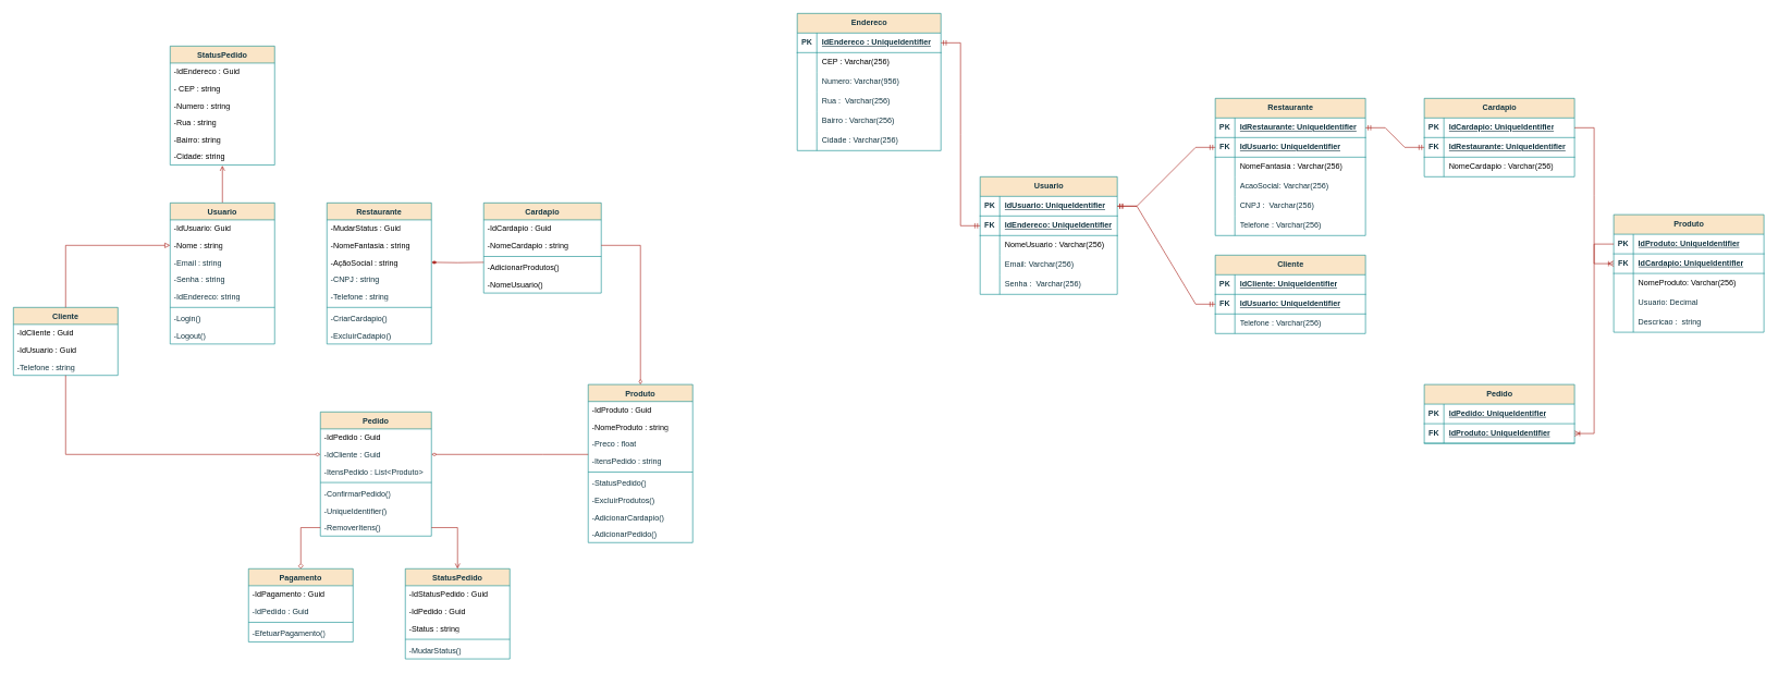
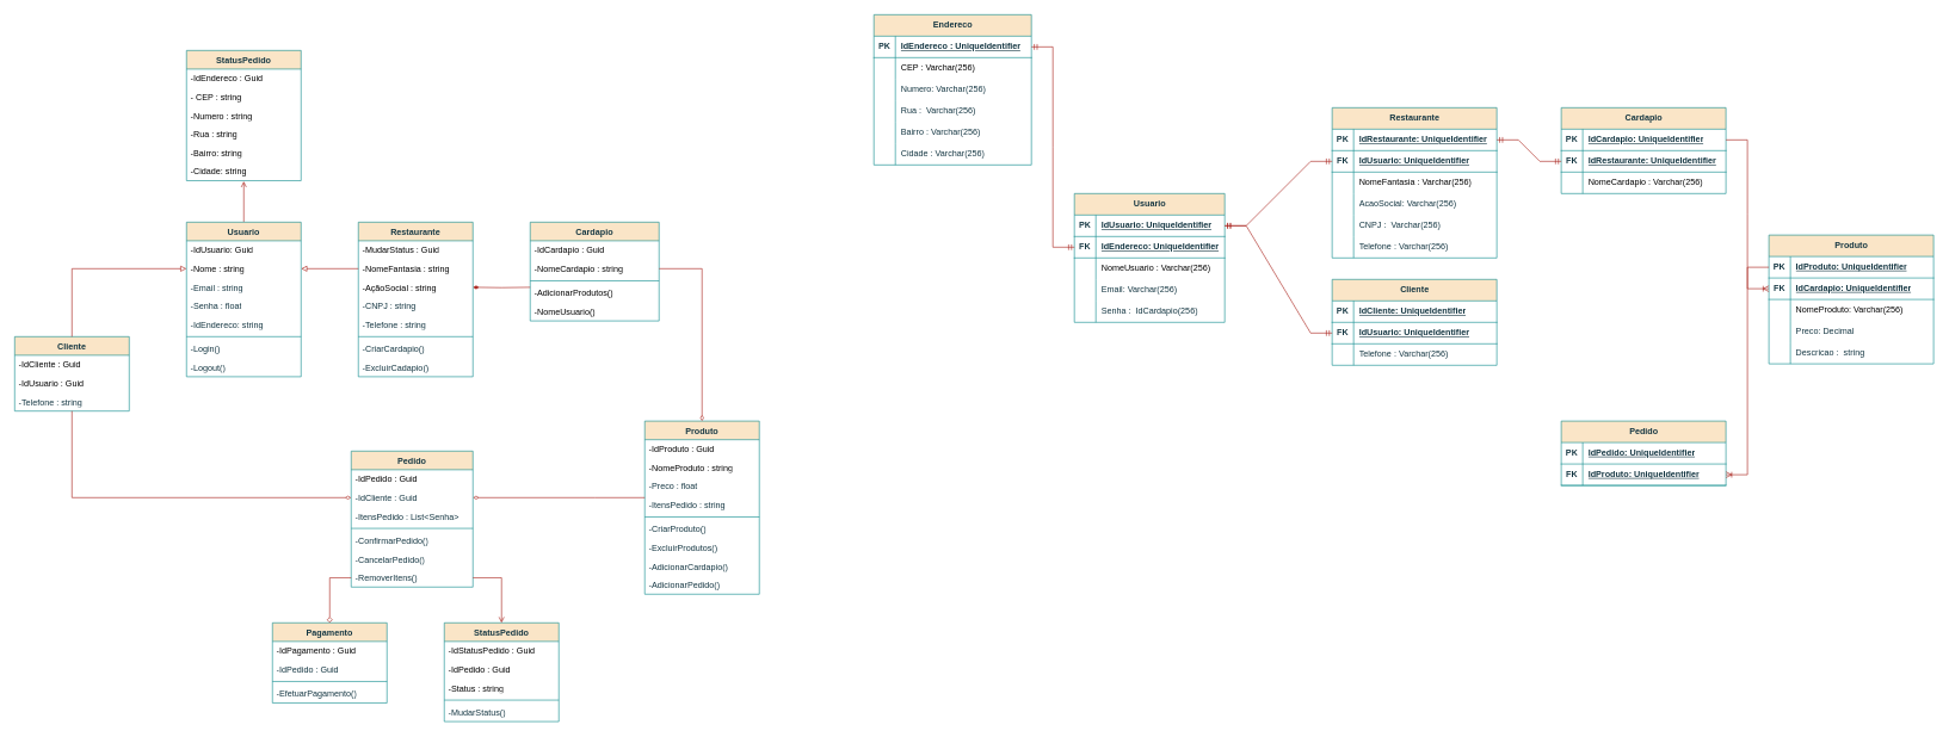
- <mxCell id="82" value="Numero: Varchar(956)" style="shape=partialRectangle;connectable=0;fillColor=none;top=0;left=0;bottom=0;right=0;align=left;spacingLeft=6;overflow=hidden;whiteSpace=wrap;html=1;strokeColor=#0F8B8D;fontColor=#143642;labelBackgroundColor=none;" vertex="1" parent="80"><mxGeometry x="30" width="190" height="30" as="geometry"><mxRectangle width="190" height="30" as="alternateBounds" /></mxGeometry></mxCell>
+ <mxCell id="82" value="Numero: Varchar(256)" style="shape=partialRectangle;connectable=0;fillColor=none;top=0;left=0;bottom=0;right=0;align=left;spacingLeft=6;overflow=hidden;whiteSpace=wrap;html=1;strokeColor=#0F8B8D;fontColor=#143642;labelBackgroundColor=none;" vertex="1" parent="80"><mxGeometry x="30" width="190" height="30" as="geometry"><mxRectangle width="190" height="30" as="alternateBounds" /></mxGeometry></mxCell>
+ <mxCell id="61" style="edgeStyle=orthogonalEdgeStyle;rounded=0;orthogonalLoop=1;jettySize=auto;html=1;entryX=1;entryY=0.5;entryDx=0;entryDy=0;strokeColor=#A8201A;endArrow=block;endFill=0;labelBackgroundColor=none;fontColor=default;" edge="1" parent="1" source="14" target="5"><mxGeometry relative="1" as="geometry" /></mxCell>
- <mxCell id="7" value="-Senha : string" style="text;strokeColor=none;fillColor=none;align=left;verticalAlign=top;spacingLeft=4;spacingRight=4;overflow=hidden;rotatable=0;points=[[0,0.5],[1,0.5]];portConstraint=eastwest;whiteSpace=wrap;html=1;labelBackgroundColor=none;fontColor=#143642;" vertex="1" parent="3"><mxGeometry y="104" width="160" height="26" as="geometry" /></mxCell>
+ <mxCell id="7" value="-Senha : float" style="text;strokeColor=none;fillColor=none;align=left;verticalAlign=top;spacingLeft=4;spacingRight=4;overflow=hidden;rotatable=0;points=[[0,0.5],[1,0.5]];portConstraint=eastwest;whiteSpace=wrap;html=1;labelBackgroundColor=none;fontColor=#143642;" vertex="1" parent="3"><mxGeometry y="104" width="160" height="26" as="geometry" /></mxCell>
- <mxCell id="107" value="Senha :&amp;nbsp; Varchar(256)" style="shape=partialRectangle;connectable=0;fillColor=none;top=0;left=0;bottom=0;right=0;align=left;spacingLeft=6;overflow=hidden;whiteSpace=wrap;html=1;strokeColor=#0F8B8D;fontColor=#143642;labelBackgroundColor=none;" vertex="1" parent="105"><mxGeometry x="30" width="180" height="30" as="geometry"><mxRectangle width="180" height="30" as="alternateBounds" /></mxGeometry></mxCell>
+ <mxCell id="107" value="Senha :&amp;nbsp; IdCardapio(256)" style="shape=partialRectangle;connectable=0;fillColor=none;top=0;left=0;bottom=0;right=0;align=left;spacingLeft=6;overflow=hidden;whiteSpace=wrap;html=1;strokeColor=#0F8B8D;fontColor=#143642;labelBackgroundColor=none;" vertex="1" parent="105"><mxGeometry x="30" width="180" height="30" as="geometry"><mxRectangle width="180" height="30" as="alternateBounds" /></mxGeometry></mxCell>
- <mxCell id="163" value="Usuario: Decimal" style="shape=partialRectangle;connectable=0;fillColor=none;top=0;left=0;bottom=0;right=0;align=left;spacingLeft=6;overflow=hidden;whiteSpace=wrap;html=1;strokeColor=#0F8B8D;fontColor=#143642;labelBackgroundColor=none;" vertex="1" parent="161"><mxGeometry x="30" width="200" height="30" as="geometry"><mxRectangle width="200" height="30" as="alternateBounds" /></mxGeometry></mxCell>
+ <mxCell id="163" value="Preco: Decimal" style="shape=partialRectangle;connectable=0;fillColor=none;top=0;left=0;bottom=0;right=0;align=left;spacingLeft=6;overflow=hidden;whiteSpace=wrap;html=1;strokeColor=#0F8B8D;fontColor=#143642;labelBackgroundColor=none;" vertex="1" parent="161"><mxGeometry x="30" width="200" height="30" as="geometry"><mxRectangle width="200" height="30" as="alternateBounds" /></mxGeometry></mxCell>
- <mxCell id="40" value="-ItensPedido : List&amp;lt;Produto&amp;gt;&amp;nbsp;" style="text;strokeColor=none;fillColor=none;align=left;verticalAlign=top;spacingLeft=4;spacingRight=4;overflow=hidden;rotatable=0;points=[[0,0.5],[1,0.5]];portConstraint=eastwest;whiteSpace=wrap;html=1;labelBackgroundColor=none;fontColor=#143642;" vertex="1" parent="37"><mxGeometry y="78" width="170" height="26" as="geometry" /></mxCell>
+ <mxCell id="40" value="-ItensPedido : List&amp;lt;Senha&amp;gt;&amp;nbsp;" style="text;strokeColor=none;fillColor=none;align=left;verticalAlign=top;spacingLeft=4;spacingRight=4;overflow=hidden;rotatable=0;points=[[0,0.5],[1,0.5]];portConstraint=eastwest;whiteSpace=wrap;html=1;labelBackgroundColor=none;fontColor=#143642;" vertex="1" parent="37"><mxGeometry y="78" width="170" height="26" as="geometry" /></mxCell>
- <mxCell id="33" value="-StatusPedido()" style="text;strokeColor=none;fillColor=none;align=left;verticalAlign=top;spacingLeft=4;spacingRight=4;overflow=hidden;rotatable=0;points=[[0,0.5],[1,0.5]];portConstraint=eastwest;whiteSpace=wrap;html=1;labelBackgroundColor=none;fontColor=#143642;" vertex="1" parent="27"><mxGeometry y="138" width="160" height="26" as="geometry" /></mxCell>
+ <mxCell id="33" value="-CriarProduto()" style="text;strokeColor=none;fillColor=none;align=left;verticalAlign=top;spacingLeft=4;spacingRight=4;overflow=hidden;rotatable=0;points=[[0,0.5],[1,0.5]];portConstraint=eastwest;whiteSpace=wrap;html=1;labelBackgroundColor=none;fontColor=#143642;" vertex="1" parent="27"><mxGeometry y="138" width="160" height="26" as="geometry" /></mxCell>
- <mxCell id="43" value="-UniqueIdentifier()" style="text;strokeColor=none;fillColor=none;align=left;verticalAlign=top;spacingLeft=4;spacingRight=4;overflow=hidden;rotatable=0;points=[[0,0.5],[1,0.5]];portConstraint=eastwest;whiteSpace=wrap;html=1;labelBackgroundColor=none;fontColor=#143642;" vertex="1" parent="37"><mxGeometry y="138" width="170" height="26" as="geometry" /></mxCell>
+ <mxCell id="43" value="-CancelarPedido()" style="text;strokeColor=none;fillColor=none;align=left;verticalAlign=top;spacingLeft=4;spacingRight=4;overflow=hidden;rotatable=0;points=[[0,0.5],[1,0.5]];portConstraint=eastwest;whiteSpace=wrap;html=1;labelBackgroundColor=none;fontColor=#143642;" vertex="1" parent="37"><mxGeometry y="138" width="170" height="26" as="geometry" /></mxCell>
